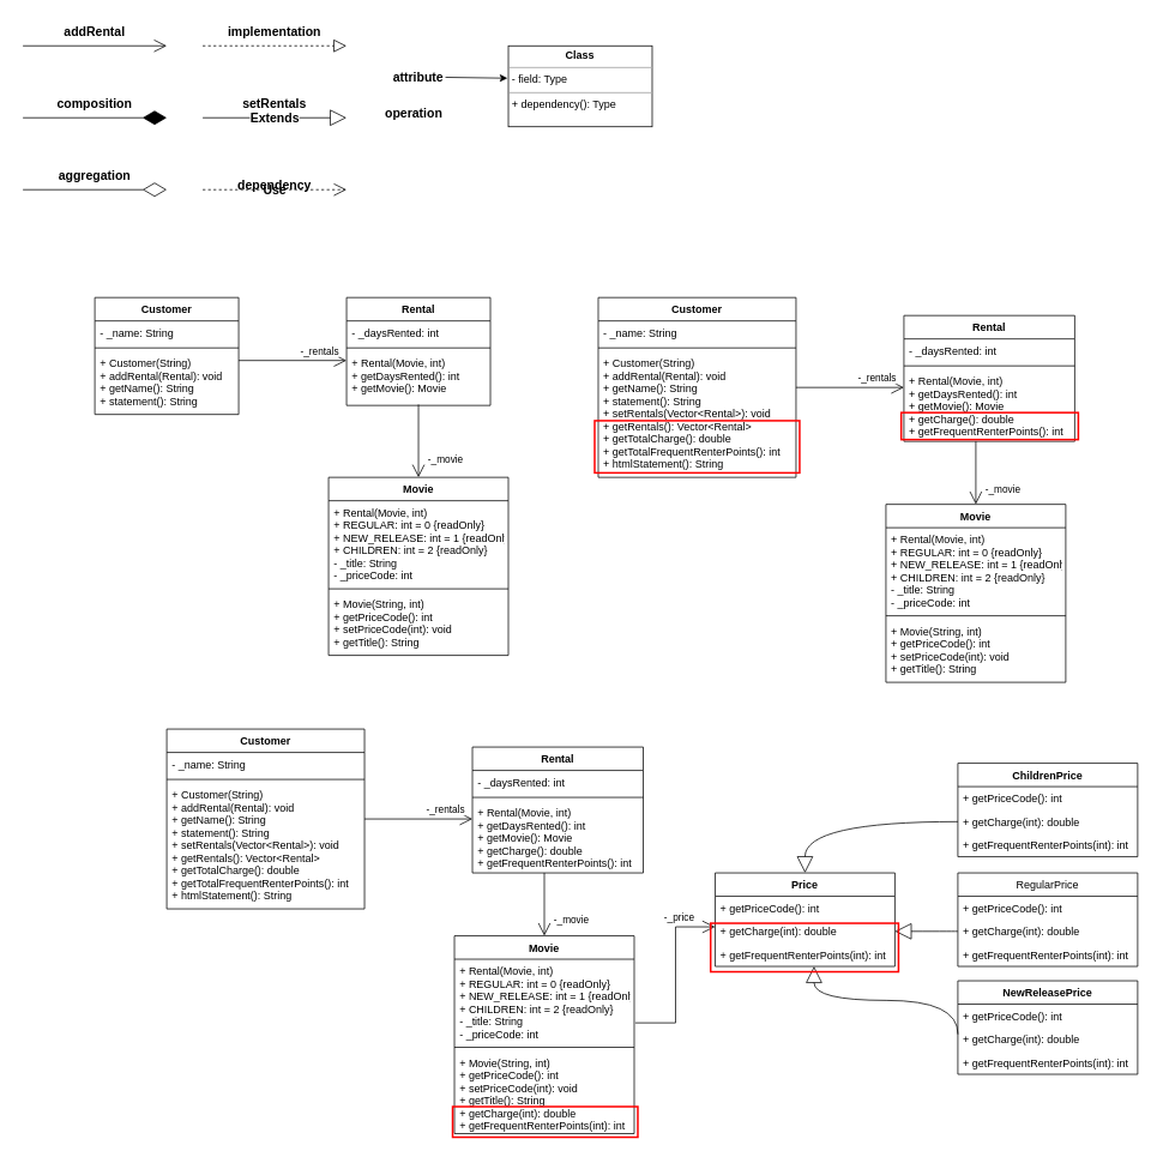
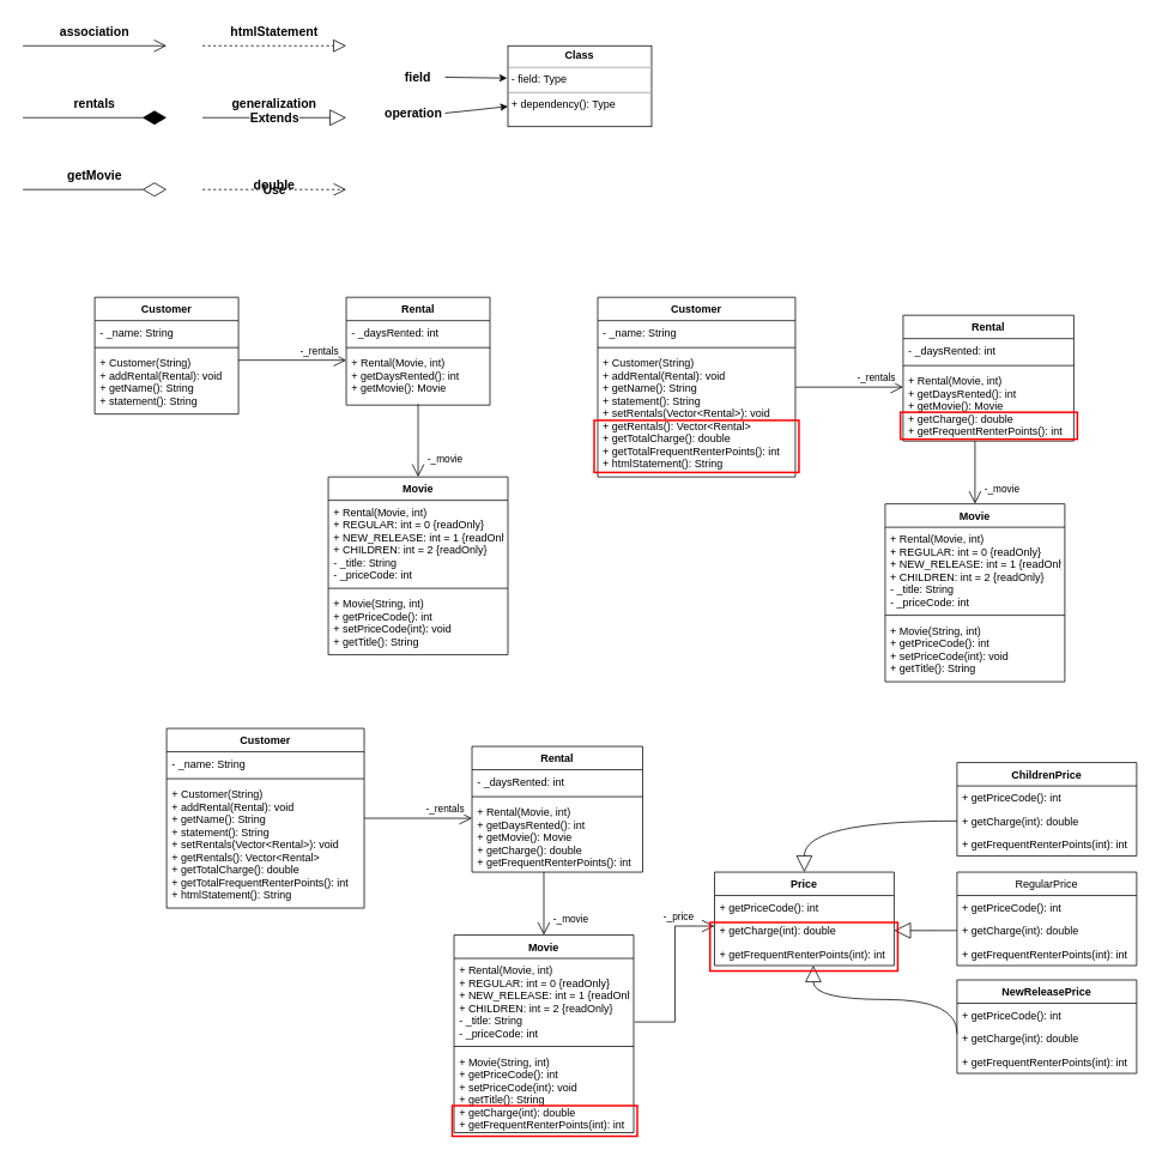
- <mxCell id="3" value="addRental" style="text;html=1;strokeColor=none;fillColor=none;align=center;verticalAlign=middle;whiteSpace=wrap;rounded=0;fontStyle=1;fontSize=14;" parent="1" vertex="1"><mxGeometry x="20" y="20" width="160" height="30" as="geometry" /></mxCell>
+ <mxCell id="3" value="association" style="text;html=1;strokeColor=none;fillColor=none;align=center;verticalAlign=middle;whiteSpace=wrap;rounded=0;fontStyle=1;fontSize=14;" parent="1" vertex="1"><mxGeometry x="20" y="20" width="160" height="30" as="geometry" /></mxCell>
- <mxCell id="9" value="implementation" style="text;html=1;strokeColor=none;fillColor=none;align=center;verticalAlign=middle;whiteSpace=wrap;rounded=0;fontStyle=1;fontSize=14;" parent="1" vertex="1"><mxGeometry x="220" y="20" width="160" height="30" as="geometry" /></mxCell>
+ <mxCell id="9" value="htmlStatement" style="text;html=1;strokeColor=none;fillColor=none;align=center;verticalAlign=middle;whiteSpace=wrap;rounded=0;fontStyle=1;fontSize=14;" parent="1" vertex="1"><mxGeometry x="220" y="20" width="160" height="30" as="geometry" /></mxCell>
- <mxCell id="16" value="attribute" style="text;html=1;strokeColor=none;fillColor=none;align=center;verticalAlign=middle;whiteSpace=wrap;rounded=0;fontStyle=1;fontSize=14;" parent="1" vertex="1"><mxGeometry x="430" y="70" width="60" height="30" as="geometry" /></mxCell>
+ <mxCell id="16" value="field" style="text;html=1;strokeColor=none;fillColor=none;align=center;verticalAlign=middle;whiteSpace=wrap;rounded=0;fontStyle=1;fontSize=14;" parent="1" vertex="1"><mxGeometry x="430" y="70" width="60" height="30" as="geometry" /></mxCell>
- <mxCell id="5" value="composition" style="text;html=1;strokeColor=none;fillColor=none;align=center;verticalAlign=middle;whiteSpace=wrap;rounded=0;fontStyle=1;fontSize=14;" parent="1" vertex="1"><mxGeometry x="20" y="100" width="160" height="30" as="geometry" /></mxCell>
+ <mxCell id="5" value="rentals" style="text;html=1;strokeColor=none;fillColor=none;align=center;verticalAlign=middle;whiteSpace=wrap;rounded=0;fontStyle=1;fontSize=14;" parent="1" vertex="1"><mxGeometry x="20" y="100" width="160" height="30" as="geometry" /></mxCell>
- <mxCell id="11" value="setRentals" style="text;html=1;strokeColor=none;fillColor=none;align=center;verticalAlign=middle;whiteSpace=wrap;rounded=0;fontStyle=1;fontSize=14;" parent="1" vertex="1"><mxGeometry x="220" y="100" width="160" height="30" as="geometry" /></mxCell>
+ <mxCell id="11" value="generalization" style="text;html=1;strokeColor=none;fillColor=none;align=center;verticalAlign=middle;whiteSpace=wrap;rounded=0;fontStyle=1;fontSize=14;" parent="1" vertex="1"><mxGeometry x="220" y="100" width="160" height="30" as="geometry" /></mxCell>
+ <mxCell id="17" value="" style="endArrow=classic;html=1;rounded=0;entryX=0;entryY=0.75;entryDx=0;entryDy=0;exitX=1;exitY=0.5;exitDx=0;exitDy=0;" parent="1" source="18" target="14" edge="1"><mxGeometry width="50" height="50" relative="1" as="geometry"><mxPoint x="480" y="124.5" as="sourcePoint" /><mxPoint x="549.04" y="126" as="targetPoint" /></mxGeometry></mxCell>
- <mxCell id="7" value="aggregation" style="text;html=1;strokeColor=none;fillColor=none;align=center;verticalAlign=middle;whiteSpace=wrap;rounded=0;fontStyle=1;fontSize=14;" parent="1" vertex="1"><mxGeometry x="20" y="180" width="160" height="30" as="geometry" /></mxCell>
+ <mxCell id="7" value="getMovie" style="text;html=1;strokeColor=none;fillColor=none;align=center;verticalAlign=middle;whiteSpace=wrap;rounded=0;fontStyle=1;fontSize=14;" parent="1" vertex="1"><mxGeometry x="20" y="180" width="160" height="30" as="geometry" /></mxCell>
- <mxCell id="13" value="dependency" style="text;html=1;strokeColor=none;fillColor=none;align=center;verticalAlign=middle;whiteSpace=wrap;rounded=0;fontStyle=1;fontSize=14;" parent="1" vertex="1"><mxGeometry x="220" y="190" width="160" height="30" as="geometry" /></mxCell>
+ <mxCell id="13" value="double" style="text;html=1;strokeColor=none;fillColor=none;align=center;verticalAlign=middle;whiteSpace=wrap;rounded=0;fontStyle=1;fontSize=14;" parent="1" vertex="1"><mxGeometry x="220" y="190" width="160" height="30" as="geometry" /></mxCell>
